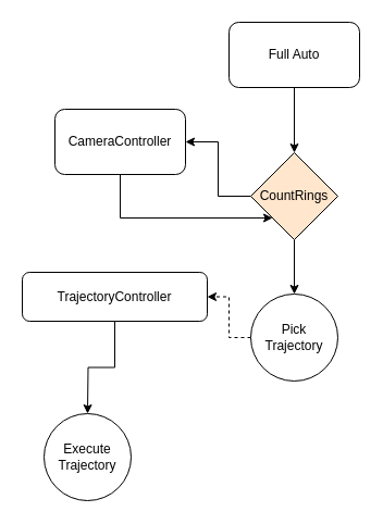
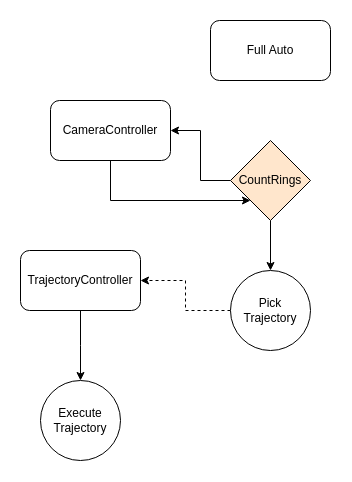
- <mxCell id="4" style="edgeStyle=orthogonalEdgeStyle;rounded=0;orthogonalLoop=1;jettySize=auto;html=1;entryX=0.5;entryY=0;entryDx=0;entryDy=0;" edge="1" parent="1" source="5" target="8"><mxGeometry relative="1" as="geometry" /></mxCell>
- <mxCell id="12" value="TrajectoryController" style="rounded=1;whiteSpace=wrap;html=1;" vertex="1" parent="1"><mxGeometry x="20" y="250" width="170" height="45" as="geometry" /></mxCell>
+ <mxCell id="12" value="TrajectoryController" style="rounded=1;whiteSpace=wrap;html=1;" vertex="1" parent="1"><mxGeometry x="20" y="250" width="120" height="60" as="geometry" /></mxCell>
